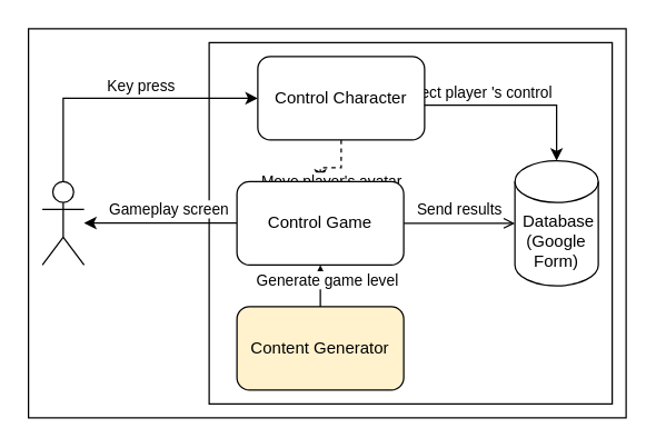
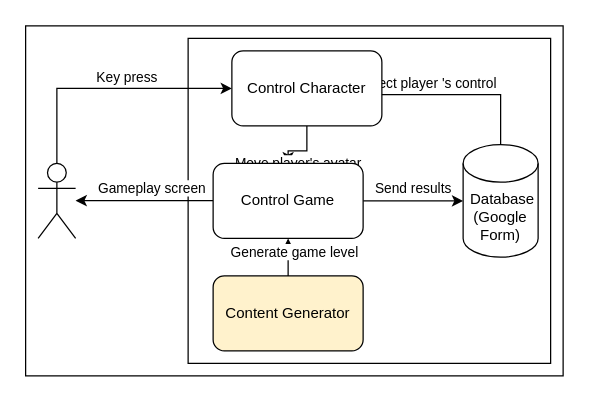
- <mxCell id="8" value="" style="edgeStyle=orthogonalEdgeStyle;rounded=0;orthogonalLoop=1;jettySize=auto;html=1;entryX=0.5;entryY=0;entryDx=0;entryDy=0;entryPerimeter=0;exitX=0.995;exitY=0.563;exitDx=0;exitDy=0;exitPerimeter=0;" edge="1" parent="1" source="10" target="18"><mxGeometry relative="1" as="geometry"><mxPoint x="150" y="75" as="sourcePoint" /><mxPoint x="290" y="165" as="targetPoint" /><Array as="points"><mxPoint x="289" y="75" /><mxPoint x="400" y="75" /></Array></mxGeometry></mxCell>
+ <mxCell id="8" value="" style="edgeStyle=orthogonalEdgeStyle;rounded=0;orthogonalLoop=1;jettySize=auto;html=1;entryX=0.5;entryY=0;entryDx=0;entryDy=0;entryPerimeter=0;exitX=0.995;exitY=0.563;exitDx=0;exitDy=0;exitPerimeter=0;endArrow=none;" edge="1" parent="1" source="10" target="18"><mxGeometry relative="1" as="geometry"><mxPoint x="150" y="75" as="sourcePoint" /><mxPoint x="290" y="165" as="targetPoint" /><Array as="points"><mxPoint x="289" y="75" /><mxPoint x="400" y="75" /></Array></mxGeometry></mxCell>
- <mxCell id="7" value="Move player's avatar" style="edgeStyle=orthogonalEdgeStyle;rounded=0;orthogonalLoop=1;jettySize=auto;html=1;dashed=1;" edge="1" parent="1" source="10" target="14"><mxGeometry x="0.2" y="10" relative="1" as="geometry"><mxPoint as="offset" /></mxGeometry></mxCell>
+ <mxCell id="7" value="Move player's avatar" style="edgeStyle=orthogonalEdgeStyle;rounded=0;orthogonalLoop=1;jettySize=auto;html=1;" edge="1" parent="1" source="10" target="14"><mxGeometry x="0.2" y="10" relative="1" as="geometry"><mxPoint as="offset" /></mxGeometry></mxCell>
- <mxCell id="13" value="Send results" style="edgeStyle=orthogonalEdgeStyle;rounded=0;orthogonalLoop=1;jettySize=auto;html=1;entryX=0;entryY=0.5;entryDx=0;entryDy=0;entryPerimeter=0;endArrow=open;" edge="1" parent="1" source="14" target="18"><mxGeometry y="10" relative="1" as="geometry"><Array as="points"><mxPoint x="340" y="160" /><mxPoint x="340" y="160" /></Array><mxPoint as="offset" /></mxGeometry></mxCell>
+ <mxCell id="13" value="Send results" style="edgeStyle=orthogonalEdgeStyle;rounded=0;orthogonalLoop=1;jettySize=auto;html=1;entryX=0;entryY=0.5;entryDx=0;entryDy=0;entryPerimeter=0;" edge="1" parent="1" source="14" target="18"><mxGeometry y="10" relative="1" as="geometry"><Array as="points"><mxPoint x="340" y="160" /><mxPoint x="340" y="160" /></Array><mxPoint as="offset" /></mxGeometry></mxCell>
